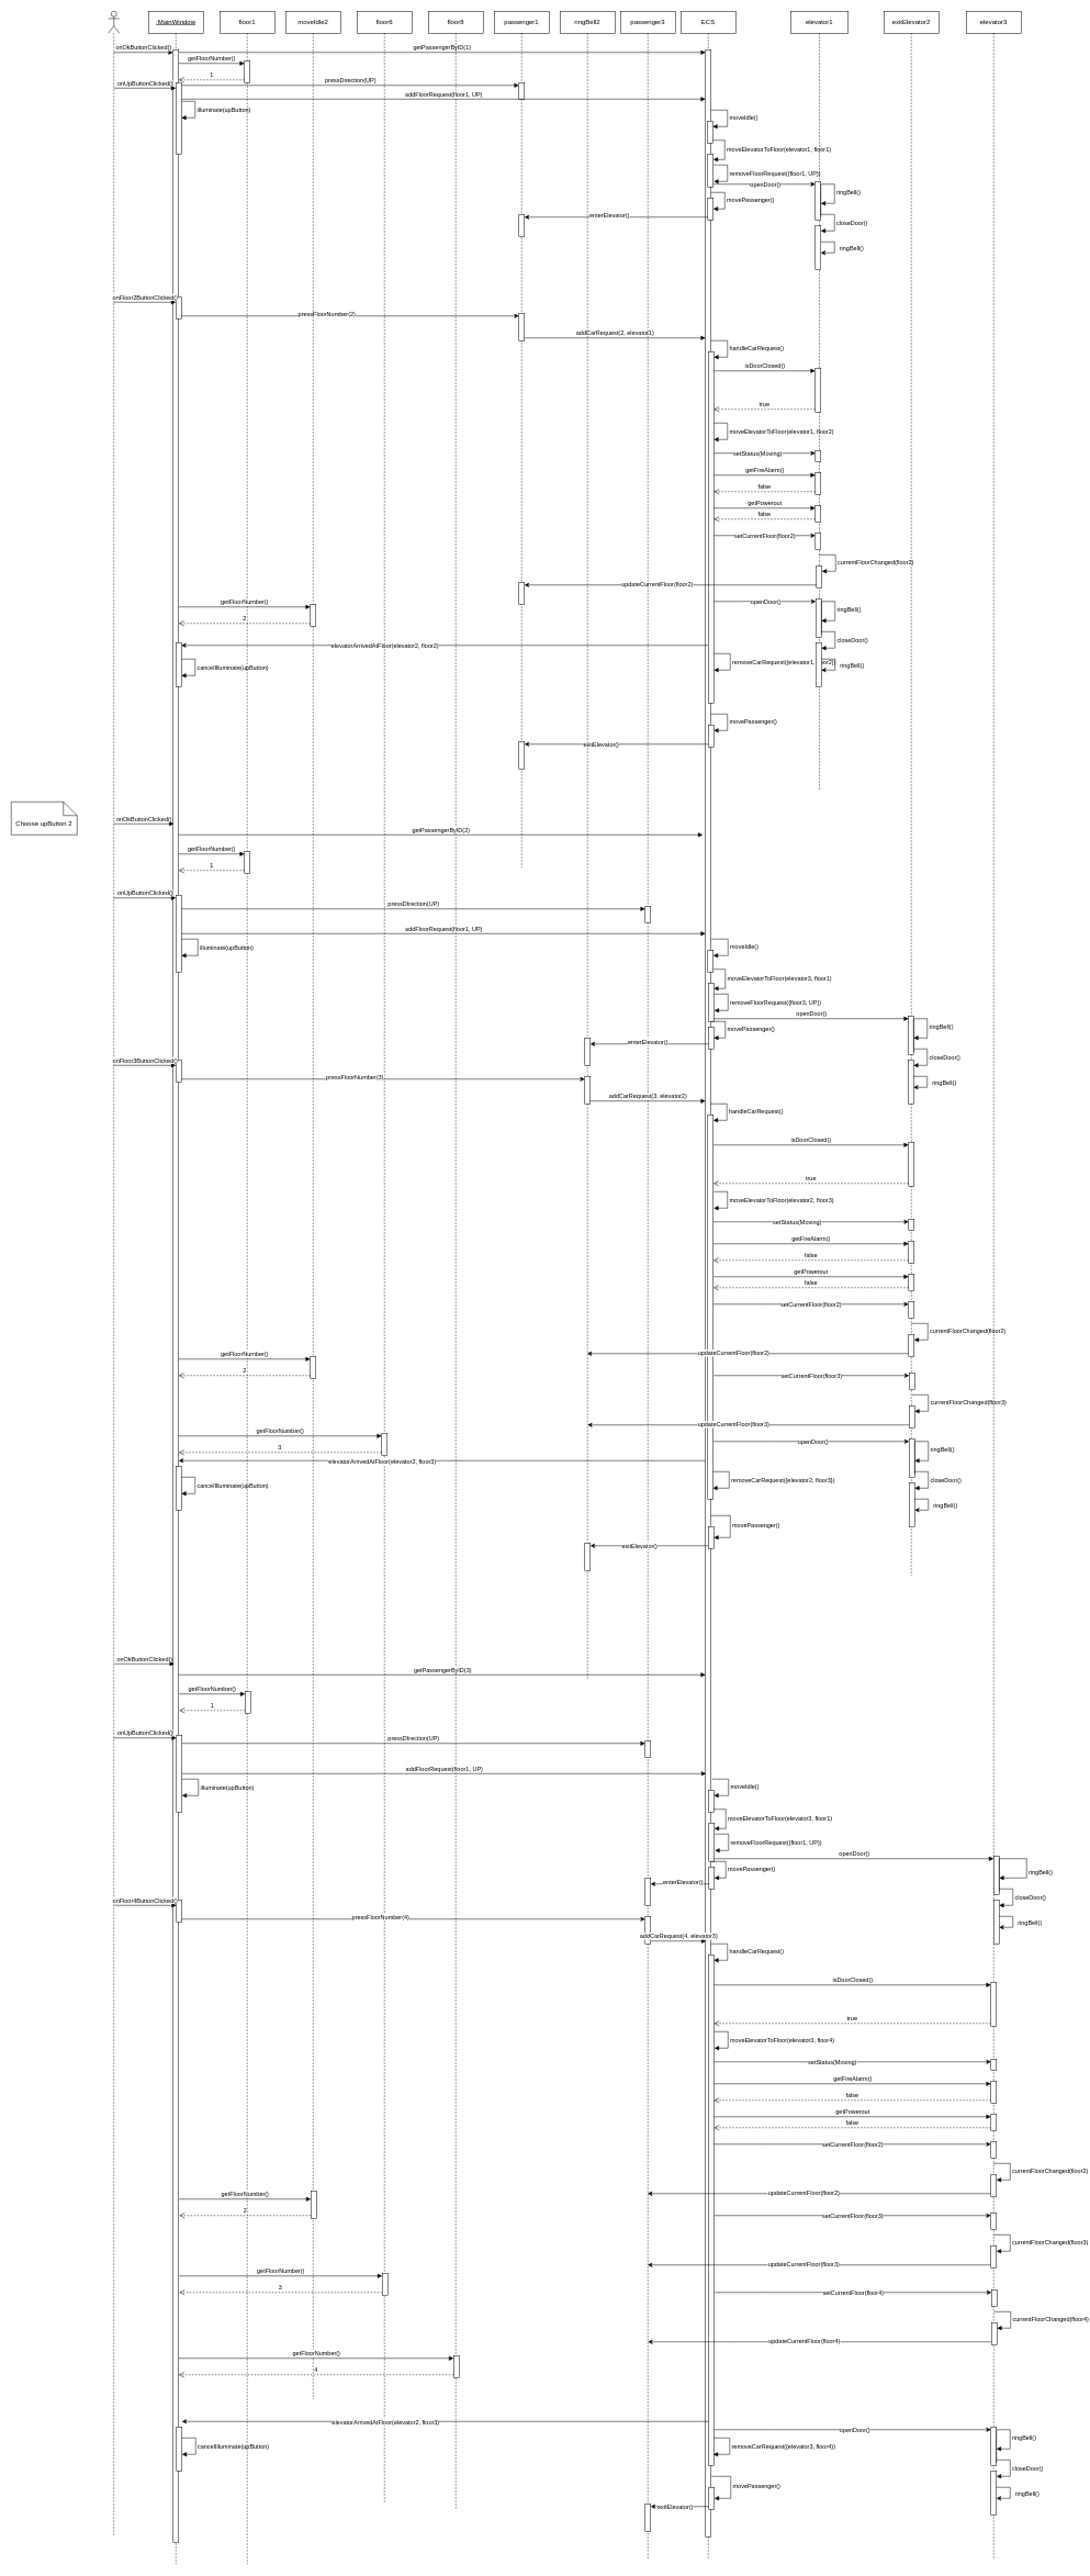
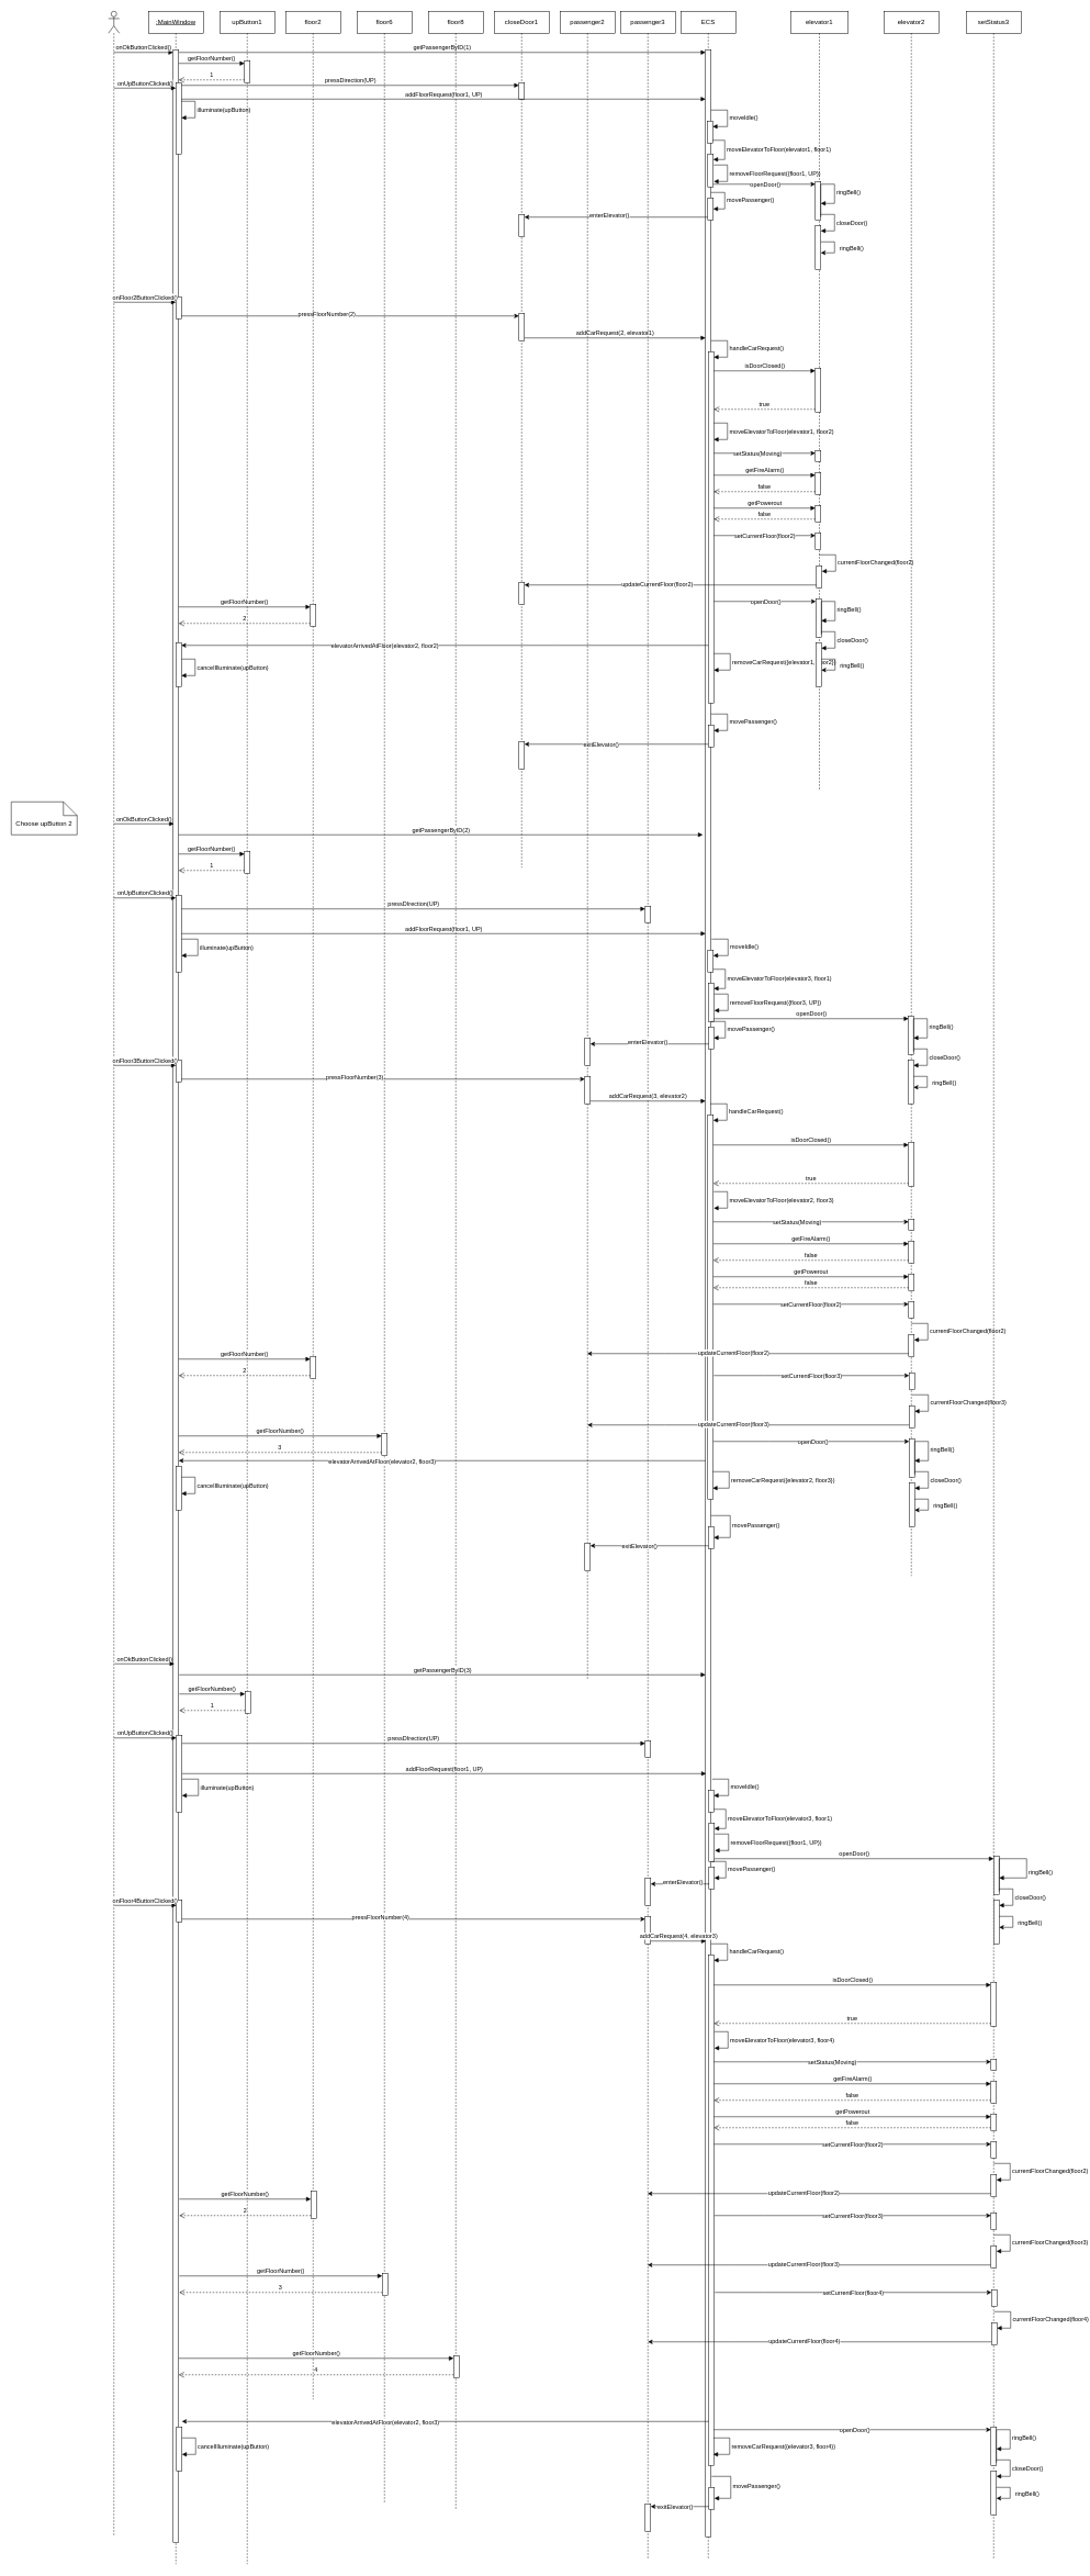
- <mxCell id="96" value="floor1" style="shape=umlLifeline;perimeter=lifelinePerimeter;whiteSpace=wrap;html=1;container=1;dropTarget=0;collapsible=0;recursiveResize=0;outlineConnect=0;portConstraint=eastwest;newEdgeStyle={&quot;curved&quot;:0,&quot;rounded&quot;:0};" parent="1" vertex="1"><mxGeometry x="400" y="20" width="100" height="4650" as="geometry" /></mxCell>
+ <mxCell id="96" value="upButton1" style="shape=umlLifeline;perimeter=lifelinePerimeter;whiteSpace=wrap;html=1;container=1;dropTarget=0;collapsible=0;recursiveResize=0;outlineConnect=0;portConstraint=eastwest;newEdgeStyle={&quot;curved&quot;:0,&quot;rounded&quot;:0};" parent="1" vertex="1"><mxGeometry x="400" y="20" width="100" height="4650" as="geometry" /></mxCell>
- <mxCell id="102" value="moveIdle2" style="shape=umlLifeline;perimeter=lifelinePerimeter;whiteSpace=wrap;html=1;container=1;dropTarget=0;collapsible=0;recursiveResize=0;outlineConnect=0;portConstraint=eastwest;newEdgeStyle={&quot;curved&quot;:0,&quot;rounded&quot;:0};" parent="1" vertex="1"><mxGeometry x="520" y="20" width="100" height="4350" as="geometry" /></mxCell>
+ <mxCell id="102" value="floor2" style="shape=umlLifeline;perimeter=lifelinePerimeter;whiteSpace=wrap;html=1;container=1;dropTarget=0;collapsible=0;recursiveResize=0;outlineConnect=0;portConstraint=eastwest;newEdgeStyle={&quot;curved&quot;:0,&quot;rounded&quot;:0};" parent="1" vertex="1"><mxGeometry x="520" y="20" width="100" height="4350" as="geometry" /></mxCell>
- <mxCell id="19" value="passenger1" style="shape=umlLifeline;perimeter=lifelinePerimeter;whiteSpace=wrap;html=1;container=1;dropTarget=0;collapsible=0;recursiveResize=0;outlineConnect=0;portConstraint=eastwest;newEdgeStyle={&quot;curved&quot;:0,&quot;rounded&quot;:0};" parent="1" vertex="1"><mxGeometry x="900" y="20" width="100" height="1560" as="geometry" /></mxCell>
+ <mxCell id="19" value="closeDoor1" style="shape=umlLifeline;perimeter=lifelinePerimeter;whiteSpace=wrap;html=1;container=1;dropTarget=0;collapsible=0;recursiveResize=0;outlineConnect=0;portConstraint=eastwest;newEdgeStyle={&quot;curved&quot;:0,&quot;rounded&quot;:0};" parent="1" vertex="1"><mxGeometry x="900" y="20" width="100" height="1560" as="geometry" /></mxCell>
- <mxCell id="118" value="ringBell2" style="shape=umlLifeline;perimeter=lifelinePerimeter;whiteSpace=wrap;html=1;container=1;dropTarget=0;collapsible=0;recursiveResize=0;outlineConnect=0;portConstraint=eastwest;newEdgeStyle={&quot;curved&quot;:0,&quot;rounded&quot;:0};" parent="1" vertex="1"><mxGeometry x="1020" y="20" width="100" height="3040" as="geometry" /></mxCell>
+ <mxCell id="118" value="passenger2" style="shape=umlLifeline;perimeter=lifelinePerimeter;whiteSpace=wrap;html=1;container=1;dropTarget=0;collapsible=0;recursiveResize=0;outlineConnect=0;portConstraint=eastwest;newEdgeStyle={&quot;curved&quot;:0,&quot;rounded&quot;:0};" parent="1" vertex="1"><mxGeometry x="1020" y="20" width="100" height="3040" as="geometry" /></mxCell>
- <mxCell id="142" value="exitElevator2" style="shape=umlLifeline;perimeter=lifelinePerimeter;whiteSpace=wrap;html=1;container=1;dropTarget=0;collapsible=0;recursiveResize=0;outlineConnect=0;portConstraint=eastwest;newEdgeStyle={&quot;curved&quot;:0,&quot;rounded&quot;:0};" parent="1" vertex="1"><mxGeometry x="1610" y="20" width="100" height="2850" as="geometry" /></mxCell>
+ <mxCell id="142" value="elevator2" style="shape=umlLifeline;perimeter=lifelinePerimeter;whiteSpace=wrap;html=1;container=1;dropTarget=0;collapsible=0;recursiveResize=0;outlineConnect=0;portConstraint=eastwest;newEdgeStyle={&quot;curved&quot;:0,&quot;rounded&quot;:0};" parent="1" vertex="1"><mxGeometry x="1610" y="20" width="100" height="2850" as="geometry" /></mxCell>
- <mxCell id="242" value="elevator3" style="shape=umlLifeline;perimeter=lifelinePerimeter;whiteSpace=wrap;html=1;container=1;dropTarget=0;collapsible=0;recursiveResize=0;outlineConnect=0;portConstraint=eastwest;newEdgeStyle={&quot;curved&quot;:0,&quot;rounded&quot;:0};" parent="1" vertex="1"><mxGeometry x="1760" y="20" width="100" height="4640" as="geometry" /></mxCell>
+ <mxCell id="242" value="setStatus3" style="shape=umlLifeline;perimeter=lifelinePerimeter;whiteSpace=wrap;html=1;container=1;dropTarget=0;collapsible=0;recursiveResize=0;outlineConnect=0;portConstraint=eastwest;newEdgeStyle={&quot;curved&quot;:0,&quot;rounded&quot;:0};" parent="1" vertex="1"><mxGeometry x="1760" y="20" width="100" height="4640" as="geometry" /></mxCell>
